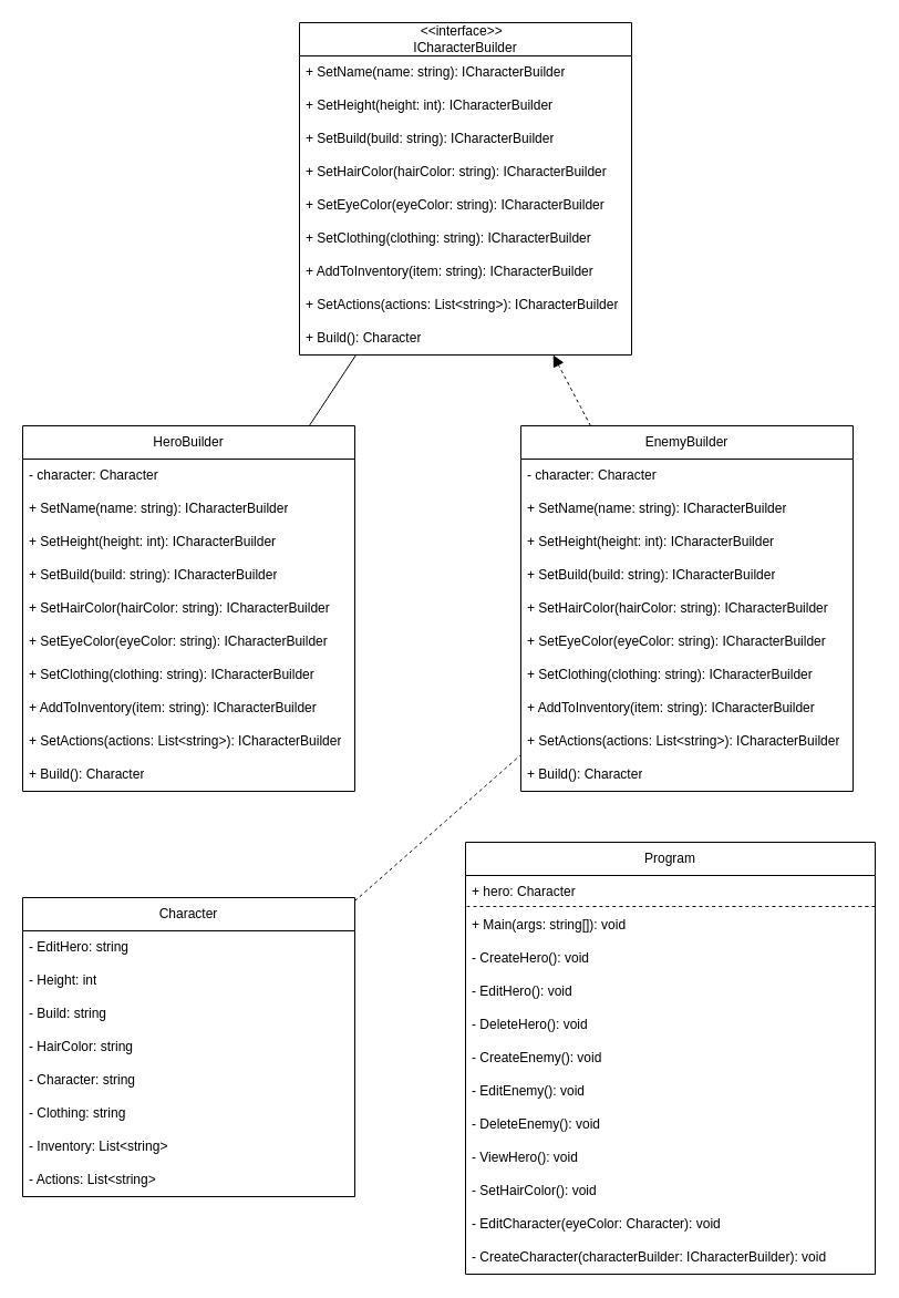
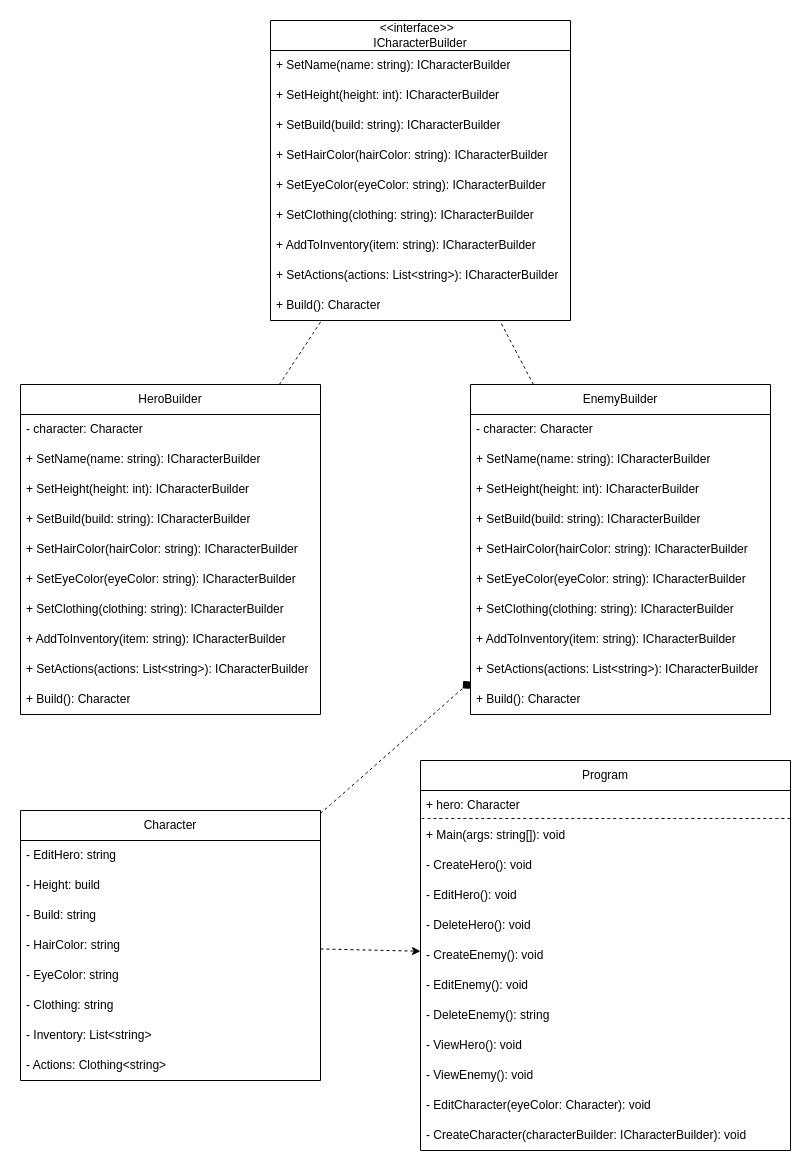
- <mxCell id="36" value="" style="endArrow=block;dashed=1;html=1;rounded=0;fontSize=12;startSize=8;endSize=8;curved=1;" edge="1" parent="1" source="24" target="2"><mxGeometry width="50" height="50" relative="1" as="geometry"><mxPoint x="510" y="360" as="sourcePoint" /><mxPoint x="560" y="310" as="targetPoint" /></mxGeometry></mxCell>
+ <mxCell id="36" value="" style="endArrow=none;dashed=1;html=1;rounded=0;fontSize=12;startSize=8;endSize=8;curved=1;" edge="1" parent="1" source="24" target="2"><mxGeometry width="50" height="50" relative="1" as="geometry"><mxPoint x="510" y="360" as="sourcePoint" /><mxPoint x="560" y="310" as="targetPoint" /></mxGeometry></mxCell>
- <mxCell id="35" value="" style="endArrow=none;dashed=0;html=1;rounded=0;fontSize=12;startSize=8;endSize=8;curved=1;" edge="1" parent="1" source="12" target="2"><mxGeometry width="50" height="50" relative="1" as="geometry"><mxPoint x="510" y="360" as="sourcePoint" /><mxPoint x="560" y="310" as="targetPoint" /></mxGeometry></mxCell>
+ <mxCell id="35" value="" style="endArrow=none;dashed=1;html=1;rounded=0;fontSize=12;startSize=8;endSize=8;curved=1;" edge="1" parent="1" source="12" target="2"><mxGeometry width="50" height="50" relative="1" as="geometry"><mxPoint x="510" y="360" as="sourcePoint" /><mxPoint x="560" y="310" as="targetPoint" /></mxGeometry></mxCell>
- <mxCell id="60" value="" style="endArrow=none;dashed=1;html=1;rounded=0;fontSize=12;startSize=8;endSize=8;curved=1;" edge="1" parent="1" source="37" target="24"><mxGeometry width="50" height="50" relative="1" as="geometry"><mxPoint x="420" y="690" as="sourcePoint" /><mxPoint x="510" y="600" as="targetPoint" /></mxGeometry></mxCell>
+ <mxCell id="60" value="" style="endArrow=diamond;dashed=1;html=1;rounded=0;fontSize=12;startSize=8;endSize=8;curved=1;" edge="1" parent="1" source="37" target="24"><mxGeometry width="50" height="50" relative="1" as="geometry"><mxPoint x="420" y="690" as="sourcePoint" /><mxPoint x="510" y="600" as="targetPoint" /></mxGeometry></mxCell>
- <mxCell id="39" value="- Height: int" style="text;strokeColor=none;fillColor=none;align=left;verticalAlign=middle;spacingLeft=4;spacingRight=4;overflow=hidden;points=[[0,0.5],[1,0.5]];portConstraint=eastwest;rotatable=0;whiteSpace=wrap;html=1;" vertex="1" parent="37"><mxGeometry y="60" width="300" height="30" as="geometry" /></mxCell>
+ <mxCell id="39" value="- Height: build" style="text;strokeColor=none;fillColor=none;align=left;verticalAlign=middle;spacingLeft=4;spacingRight=4;overflow=hidden;points=[[0,0.5],[1,0.5]];portConstraint=eastwest;rotatable=0;whiteSpace=wrap;html=1;" vertex="1" parent="37"><mxGeometry y="60" width="300" height="30" as="geometry" /></mxCell>
+ <mxCell id="23" value="" style="endArrow=classic;html=1;rounded=0;dashed=1;" edge="1" parent="1" source="37" target="46"><mxGeometry width="50" height="50" relative="1" as="geometry"><mxPoint x="760" y="230" as="sourcePoint" /><mxPoint x="720" y="80" as="targetPoint" /></mxGeometry></mxCell>
- <mxCell id="42" value="- Character: string&amp;nbsp;" style="text;strokeColor=none;fillColor=none;align=left;verticalAlign=middle;spacingLeft=4;spacingRight=4;overflow=hidden;points=[[0,0.5],[1,0.5]];portConstraint=eastwest;rotatable=0;whiteSpace=wrap;html=1;" vertex="1" parent="37"><mxGeometry y="150" width="300" height="30" as="geometry" /></mxCell>
+ <mxCell id="42" value="- EyeColor: string&amp;nbsp;" style="text;strokeColor=none;fillColor=none;align=left;verticalAlign=middle;spacingLeft=4;spacingRight=4;overflow=hidden;points=[[0,0.5],[1,0.5]];portConstraint=eastwest;rotatable=0;whiteSpace=wrap;html=1;" vertex="1" parent="37"><mxGeometry y="150" width="300" height="30" as="geometry" /></mxCell>
- <mxCell id="54" value="- DeleteEnemy(): void" style="text;strokeColor=none;fillColor=none;align=left;verticalAlign=middle;spacingLeft=4;spacingRight=4;overflow=hidden;points=[[0,0.5],[1,0.5]];portConstraint=eastwest;rotatable=0;whiteSpace=wrap;html=1;" vertex="1" parent="46"><mxGeometry y="240" width="370" height="30" as="geometry" /></mxCell>
+ <mxCell id="54" value="- DeleteEnemy(): string" style="text;strokeColor=none;fillColor=none;align=left;verticalAlign=middle;spacingLeft=4;spacingRight=4;overflow=hidden;points=[[0,0.5],[1,0.5]];portConstraint=eastwest;rotatable=0;whiteSpace=wrap;html=1;" vertex="1" parent="46"><mxGeometry y="240" width="370" height="30" as="geometry" /></mxCell>
- <mxCell id="45" value="- Actions: List&amp;lt;string&amp;gt;" style="text;strokeColor=none;fillColor=none;align=left;verticalAlign=middle;spacingLeft=4;spacingRight=4;overflow=hidden;points=[[0,0.5],[1,0.5]];portConstraint=eastwest;rotatable=0;whiteSpace=wrap;html=1;" vertex="1" parent="37"><mxGeometry y="240" width="300" height="30" as="geometry" /></mxCell>
+ <mxCell id="45" value="- Actions: Clothing&amp;lt;string&amp;gt;" style="text;strokeColor=none;fillColor=none;align=left;verticalAlign=middle;spacingLeft=4;spacingRight=4;overflow=hidden;points=[[0,0.5],[1,0.5]];portConstraint=eastwest;rotatable=0;whiteSpace=wrap;html=1;" vertex="1" parent="37"><mxGeometry y="240" width="300" height="30" as="geometry" /></mxCell>
- <mxCell id="56" value="- SetHairColor(): void" style="text;strokeColor=none;fillColor=none;align=left;verticalAlign=middle;spacingLeft=4;spacingRight=4;overflow=hidden;points=[[0,0.5],[1,0.5]];portConstraint=eastwest;rotatable=0;whiteSpace=wrap;html=1;" vertex="1" parent="46"><mxGeometry y="300" width="370" height="30" as="geometry" /></mxCell>
+ <mxCell id="56" value="- ViewEnemy(): void" style="text;strokeColor=none;fillColor=none;align=left;verticalAlign=middle;spacingLeft=4;spacingRight=4;overflow=hidden;points=[[0,0.5],[1,0.5]];portConstraint=eastwest;rotatable=0;whiteSpace=wrap;html=1;" vertex="1" parent="46"><mxGeometry y="300" width="370" height="30" as="geometry" /></mxCell>
